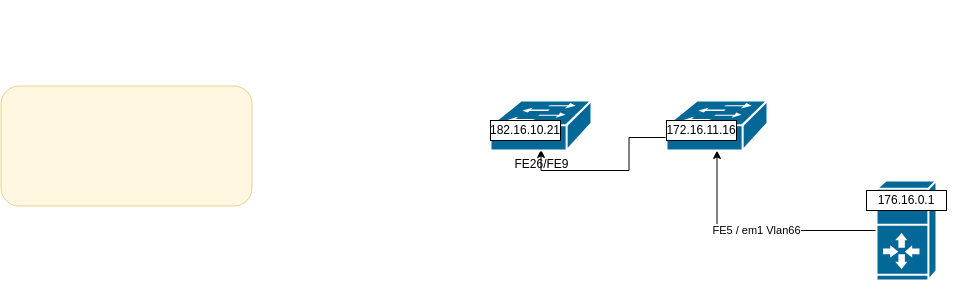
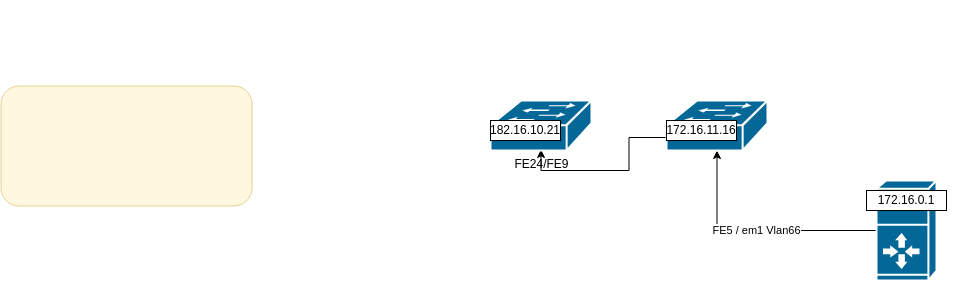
- <mxCell id="7" value="FE26/FE9&lt;br&gt;" style="shape=mxgraph.cisco.switches.workgroup_switch;sketch=0;html=1;pointerEvents=1;dashed=0;fillColor=#036897;strokeColor=#ffffff;strokeWidth=2;verticalLabelPosition=bottom;verticalAlign=top;align=center;outlineConnect=0;shadow=0;" parent="1" vertex="1"><mxGeometry x="444" y="100" width="101" height="50" as="geometry" /></mxCell>
+ <mxCell id="7" value="FE24/FE9&lt;br&gt;" style="shape=mxgraph.cisco.switches.workgroup_switch;sketch=0;html=1;pointerEvents=1;dashed=0;fillColor=#036897;strokeColor=#ffffff;strokeWidth=2;verticalLabelPosition=bottom;verticalAlign=top;align=center;outlineConnect=0;shadow=0;" parent="1" vertex="1"><mxGeometry x="444" y="100" width="101" height="50" as="geometry" /></mxCell>
- <mxCell id="9" value="176.16.0.1" style="whiteSpace=wrap;html=1;shadow=0;" parent="1" vertex="1"><mxGeometry x="820" y="190" width="80" height="20" as="geometry" /></mxCell>
+ <mxCell id="9" value="172.16.0.1" style="whiteSpace=wrap;html=1;shadow=0;" parent="1" vertex="1"><mxGeometry x="820" y="190" width="80" height="20" as="geometry" /></mxCell>
